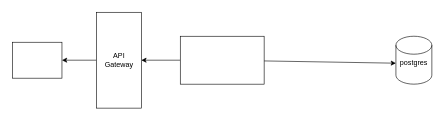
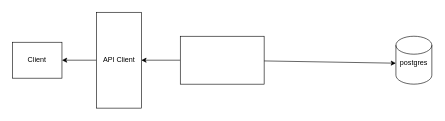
+ <mxCell id="11" value="Client" style="text;html=1;align=center;verticalAlign=middle;whiteSpace=wrap;rounded=0;" vertex="1" parent="1"><mxGeometry x="31.25" y="85" width="60" height="30" as="geometry" /></mxCell>
- <mxCell id="9" value="API Gateway" style="text;html=1;align=center;verticalAlign=middle;whiteSpace=wrap;rounded=0;" vertex="1" parent="1"><mxGeometry x="167.5" y="85" width="60" height="30" as="geometry" /></mxCell>
+ <mxCell id="9" value="API Client" style="text;html=1;align=center;verticalAlign=middle;whiteSpace=wrap;rounded=0;" vertex="1" parent="1"><mxGeometry x="167.5" y="85" width="60" height="30" as="geometry" /></mxCell>
